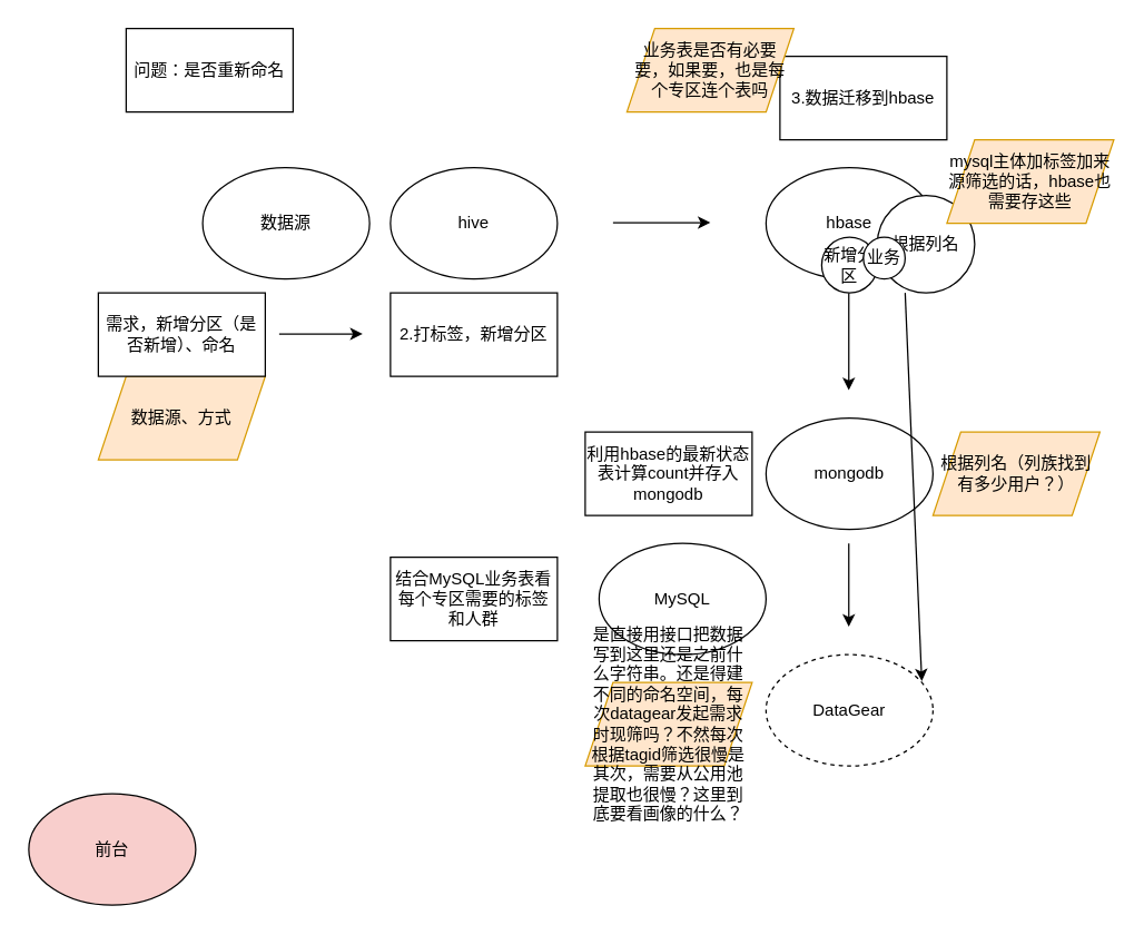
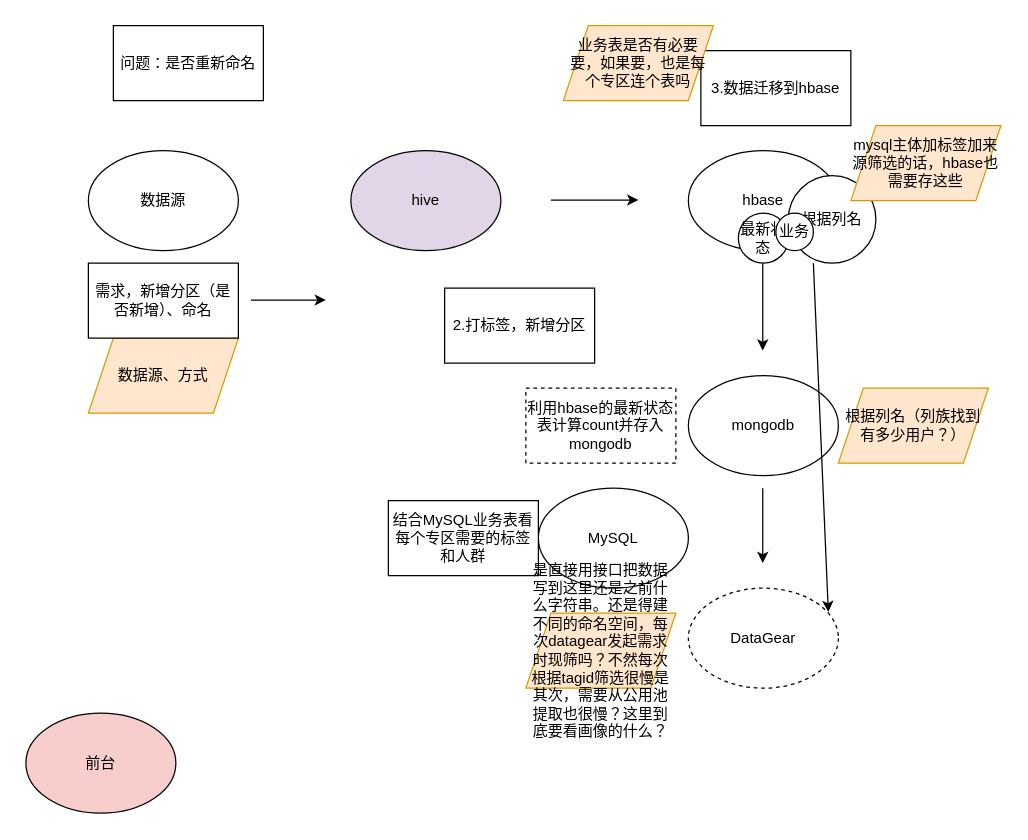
- <mxCell id="17" value="数据源" style="ellipse;whiteSpace=wrap;html=1;" parent="1" vertex="1"><mxGeometry x="145" y="120" width="120" height="80" as="geometry" /></mxCell>
+ <mxCell id="17" value="数据源" style="ellipse;whiteSpace=wrap;html=1;" parent="1" vertex="1"><mxGeometry x="70" y="120" width="120" height="80" as="geometry" /></mxCell>
- <mxCell id="4" value="hive" style="ellipse;whiteSpace=wrap;html=1;" parent="1" vertex="1"><mxGeometry x="280" y="120" width="120" height="80" as="geometry" /></mxCell>
+ <mxCell id="4" value="hive" style="ellipse;whiteSpace=wrap;html=1;fillColor=#e1d5e7;" parent="1" vertex="1"><mxGeometry x="280" y="120" width="120" height="80" as="geometry" /></mxCell>
- <mxCell id="21" value="新增分区" style="ellipse;whiteSpace=wrap;html=1;aspect=fixed;" parent="1" vertex="1"><mxGeometry x="590" y="170" width="40" height="40" as="geometry" /></mxCell>
+ <mxCell id="21" value="最新状态" style="ellipse;whiteSpace=wrap;html=1;aspect=fixed;" parent="1" vertex="1"><mxGeometry x="590" y="170" width="40" height="40" as="geometry" /></mxCell>
- <mxCell id="3" value="2.打标签，新增分区" style="rounded=0;whiteSpace=wrap;html=1;" parent="1" vertex="1"><mxGeometry x="280" y="210" width="120" height="60" as="geometry" /></mxCell>
+ <mxCell id="3" value="2.打标签，新增分区" style="rounded=0;whiteSpace=wrap;html=1;" parent="1" vertex="1"><mxGeometry x="355" y="230" width="120" height="60" as="geometry" /></mxCell>
- <mxCell id="18" value="利用hbase的最新状态表计算count并存入mongodb" style="rounded=0;whiteSpace=wrap;html=1;" parent="1" vertex="1"><mxGeometry x="420" y="310" width="120" height="60" as="geometry" /></mxCell>
+ <mxCell id="18" value="利用hbase的最新状态表计算count并存入mongodb" style="rounded=0;whiteSpace=wrap;html=1;dashed=1;" parent="1" vertex="1"><mxGeometry x="420" y="310" width="120" height="60" as="geometry" /></mxCell>
- <mxCell id="25" value="结合MySQL业务表看每个专区需要的标签和人群" style="rounded=0;whiteSpace=wrap;html=1;" parent="1" vertex="1"><mxGeometry x="280" y="400" width="120" height="60" as="geometry" /></mxCell>
+ <mxCell id="25" value="结合MySQL业务表看每个专区需要的标签和人群" style="rounded=0;whiteSpace=wrap;html=1;" parent="1" vertex="1"><mxGeometry x="310" y="400" width="120" height="60" as="geometry" /></mxCell>
